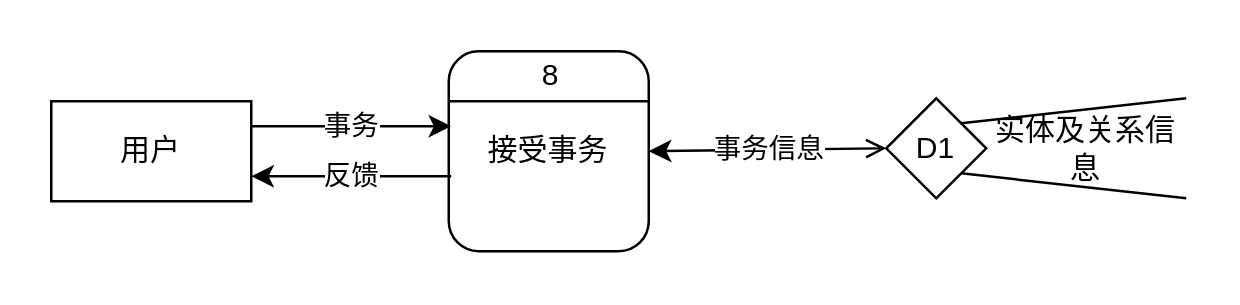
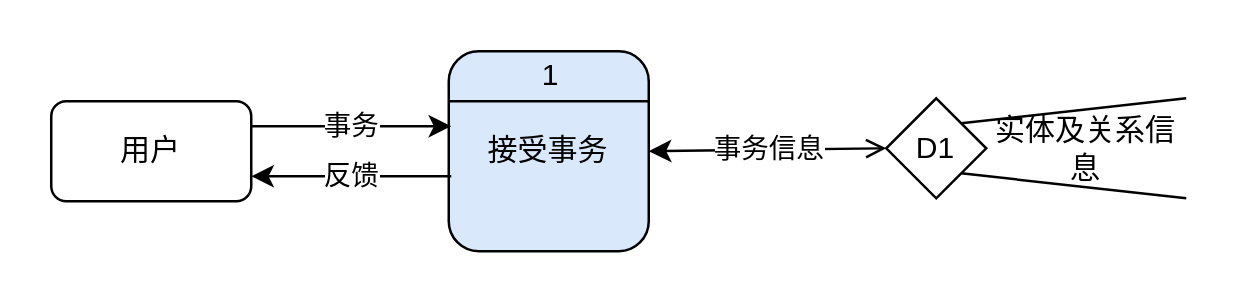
- <mxCell id="10" value="8" style="text;html=1;strokeColor=none;fillColor=none;align=center;verticalAlign=middle;whiteSpace=wrap;rounded=0;" parent="1" vertex="1"><mxGeometry x="180" y="20" width="80" height="20" as="geometry" /></mxCell>
+ <mxCell id="10" value="1" style="text;html=1;strokeColor=none;fillColor=none;align=center;verticalAlign=middle;whiteSpace=wrap;rounded=0;" parent="1" vertex="1"><mxGeometry x="180" y="20" width="80" height="20" as="geometry" /></mxCell>
- <mxCell id="2" value="用户" style="rounded=0;whiteSpace=wrap;html=1;" parent="1" vertex="1"><mxGeometry x="20" y="40" width="80" height="40" as="geometry" /></mxCell>
+ <mxCell id="2" value="用户" style="whiteSpace=wrap;html=1;rounded=1;" parent="1" vertex="1"><mxGeometry x="20" y="40" width="80" height="40" as="geometry" /></mxCell>
- <mxCell id="3" value="接受事务" style="rounded=1;whiteSpace=wrap;html=1;" parent="1" vertex="1"><mxGeometry x="179" y="20" width="80" height="80" as="geometry" /></mxCell>
+ <mxCell id="3" value="接受事务" style="rounded=1;whiteSpace=wrap;html=1;fillColor=#dae8fc;" parent="1" vertex="1"><mxGeometry x="179" y="20" width="80" height="80" as="geometry" /></mxCell>
